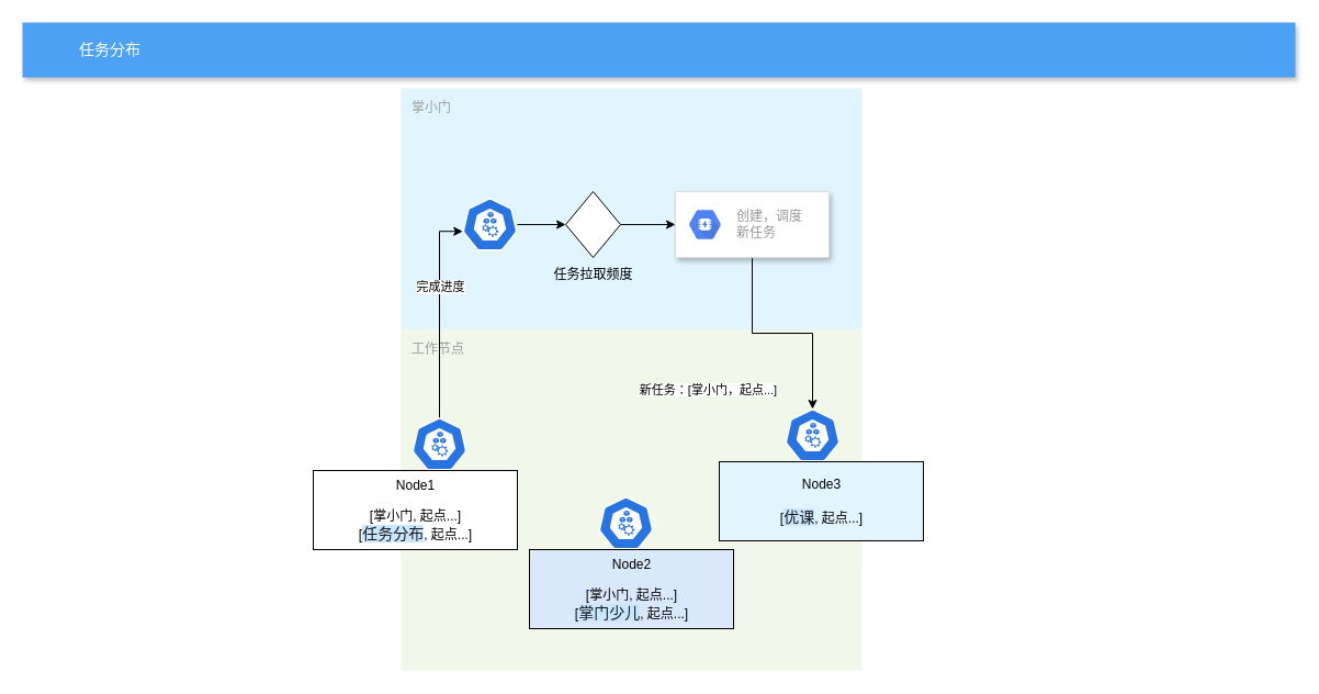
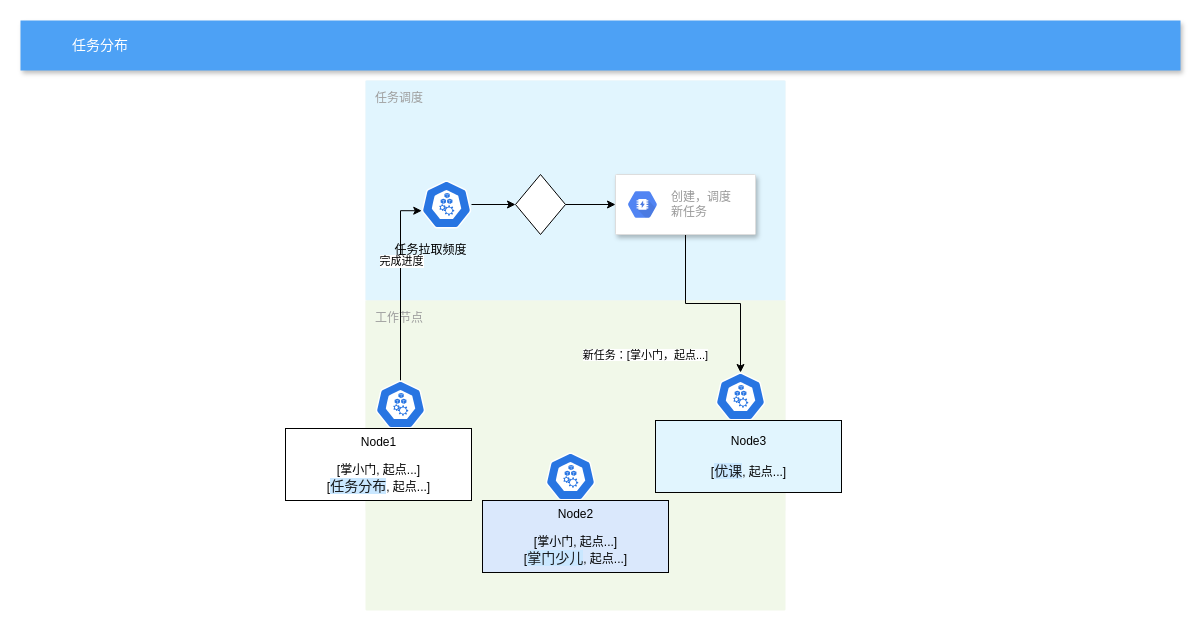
- <mxCell id="3" value="掌小门" style="rounded=1;absoluteArcSize=1;arcSize=2;html=1;strokeColor=none;gradientColor=none;shadow=0;dashed=0;strokeColor=none;fontSize=12;fontColor=#9E9E9E;align=left;verticalAlign=top;spacing=10;spacingTop=-4;fillColor=#E1F5FE;" parent="1" vertex="1"><mxGeometry x="365" y="80" width="420" height="220" as="geometry" /></mxCell>
+ <mxCell id="3" value="任务调度" style="rounded=1;absoluteArcSize=1;arcSize=2;html=1;strokeColor=none;gradientColor=none;shadow=0;dashed=0;strokeColor=none;fontSize=12;fontColor=#9E9E9E;align=left;verticalAlign=top;spacing=10;spacingTop=-4;fillColor=#E1F5FE;" parent="1" vertex="1"><mxGeometry x="365" y="80" width="420" height="220" as="geometry" /></mxCell>
- <mxCell id="24" value="任务拉取频度" style="text;html=1;resizable=0;autosize=1;align=center;verticalAlign=middle;points=[];fillColor=none;strokeColor=none;rounded=0;" vertex="1" parent="1"><mxGeometry x="495" y="240" width="90" height="20" as="geometry" /></mxCell>
+ <mxCell id="24" value="任务拉取频度" style="text;html=1;resizable=0;autosize=1;align=center;verticalAlign=middle;points=[];fillColor=none;strokeColor=none;rounded=0;" vertex="1" parent="1"><mxGeometry x="385" y="240" width="90" height="20" as="geometry" /></mxCell>
